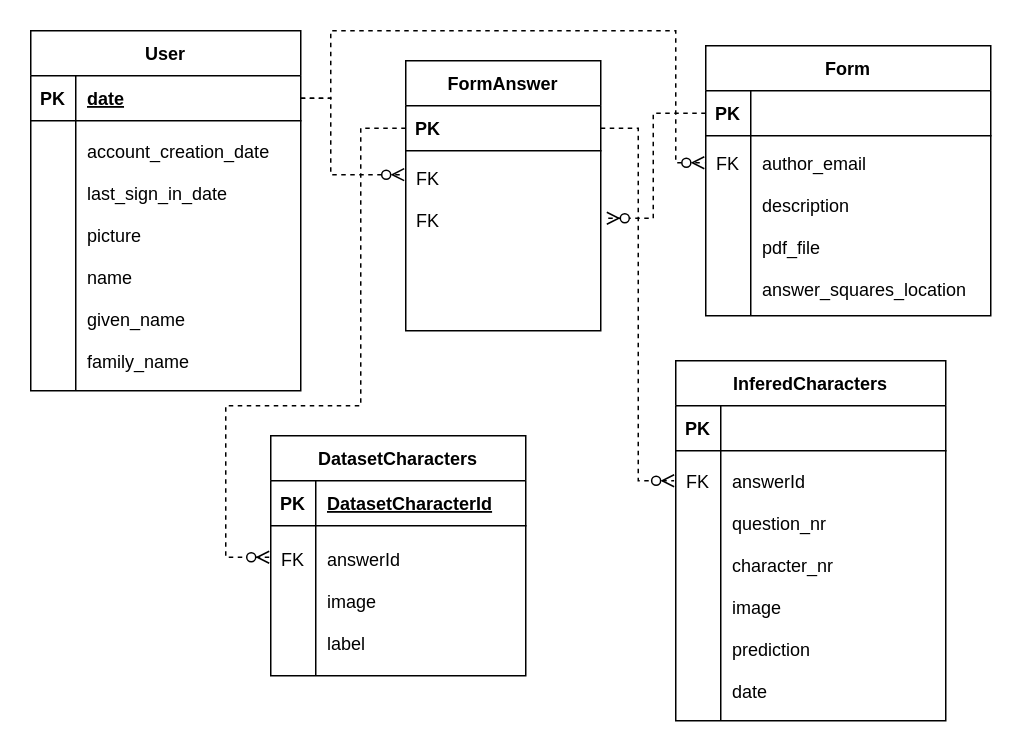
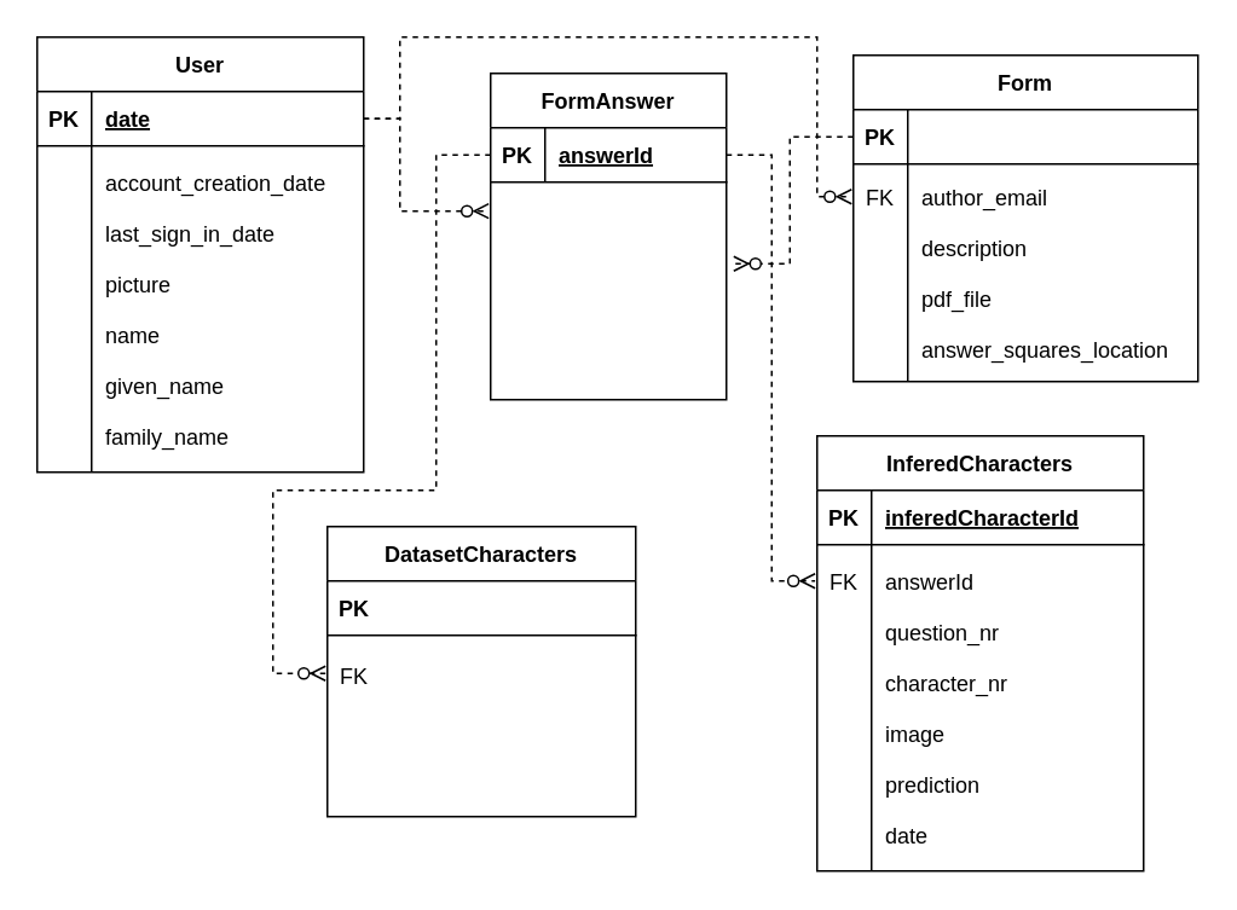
+ <mxCell id="18" value="answerId" style="shape=partialRectangle;overflow=hidden;connectable=0;fillColor=none;top=0;left=0;bottom=0;right=0;align=left;spacingLeft=6;fontStyle=5;" parent="16" vertex="1"><mxGeometry x="30" width="100" height="30" as="geometry"><mxRectangle width="100" height="30" as="alternateBounds" /></mxGeometry></mxCell>
- <mxCell id="20" value="FK&#10;&#10;FK&#10;&#10;&#10;&#10;" style="shape=partialRectangle;overflow=hidden;connectable=0;fillColor=none;top=0;left=0;bottom=0;right=0;" parent="19" vertex="1"><mxGeometry width="30" height="120" as="geometry"><mxRectangle width="30" height="120" as="alternateBounds" /></mxGeometry></mxCell>
+ <mxCell id="24" value="inferedCharacterId" style="shape=partialRectangle;overflow=hidden;connectable=0;fillColor=none;top=0;left=0;bottom=0;right=0;align=left;spacingLeft=6;fontStyle=5;" vertex="1" parent="22"><mxGeometry x="30" width="150" height="30" as="geometry"><mxRectangle width="150" height="30" as="alternateBounds" /></mxGeometry></mxCell>
- <mxCell id="31" value="DatasetCharacterId" style="shape=partialRectangle;overflow=hidden;connectable=0;fillColor=none;top=0;left=0;bottom=0;right=0;align=left;spacingLeft=6;fontStyle=5;" vertex="1" parent="29"><mxGeometry x="30" width="140" height="30" as="geometry"><mxRectangle width="140" height="30" as="alternateBounds" /></mxGeometry></mxCell>
- <mxCell id="34" value="answerId&#10;&#10;image&#10;&#10;label" style="shape=partialRectangle;overflow=hidden;connectable=0;fillColor=none;top=0;left=0;bottom=0;right=0;align=left;spacingLeft=6;spacingTop=0;spacing=2;" vertex="1" parent="32"><mxGeometry x="30" width="140" height="100" as="geometry"><mxRectangle width="140" height="100" as="alternateBounds" /></mxGeometry></mxCell>
